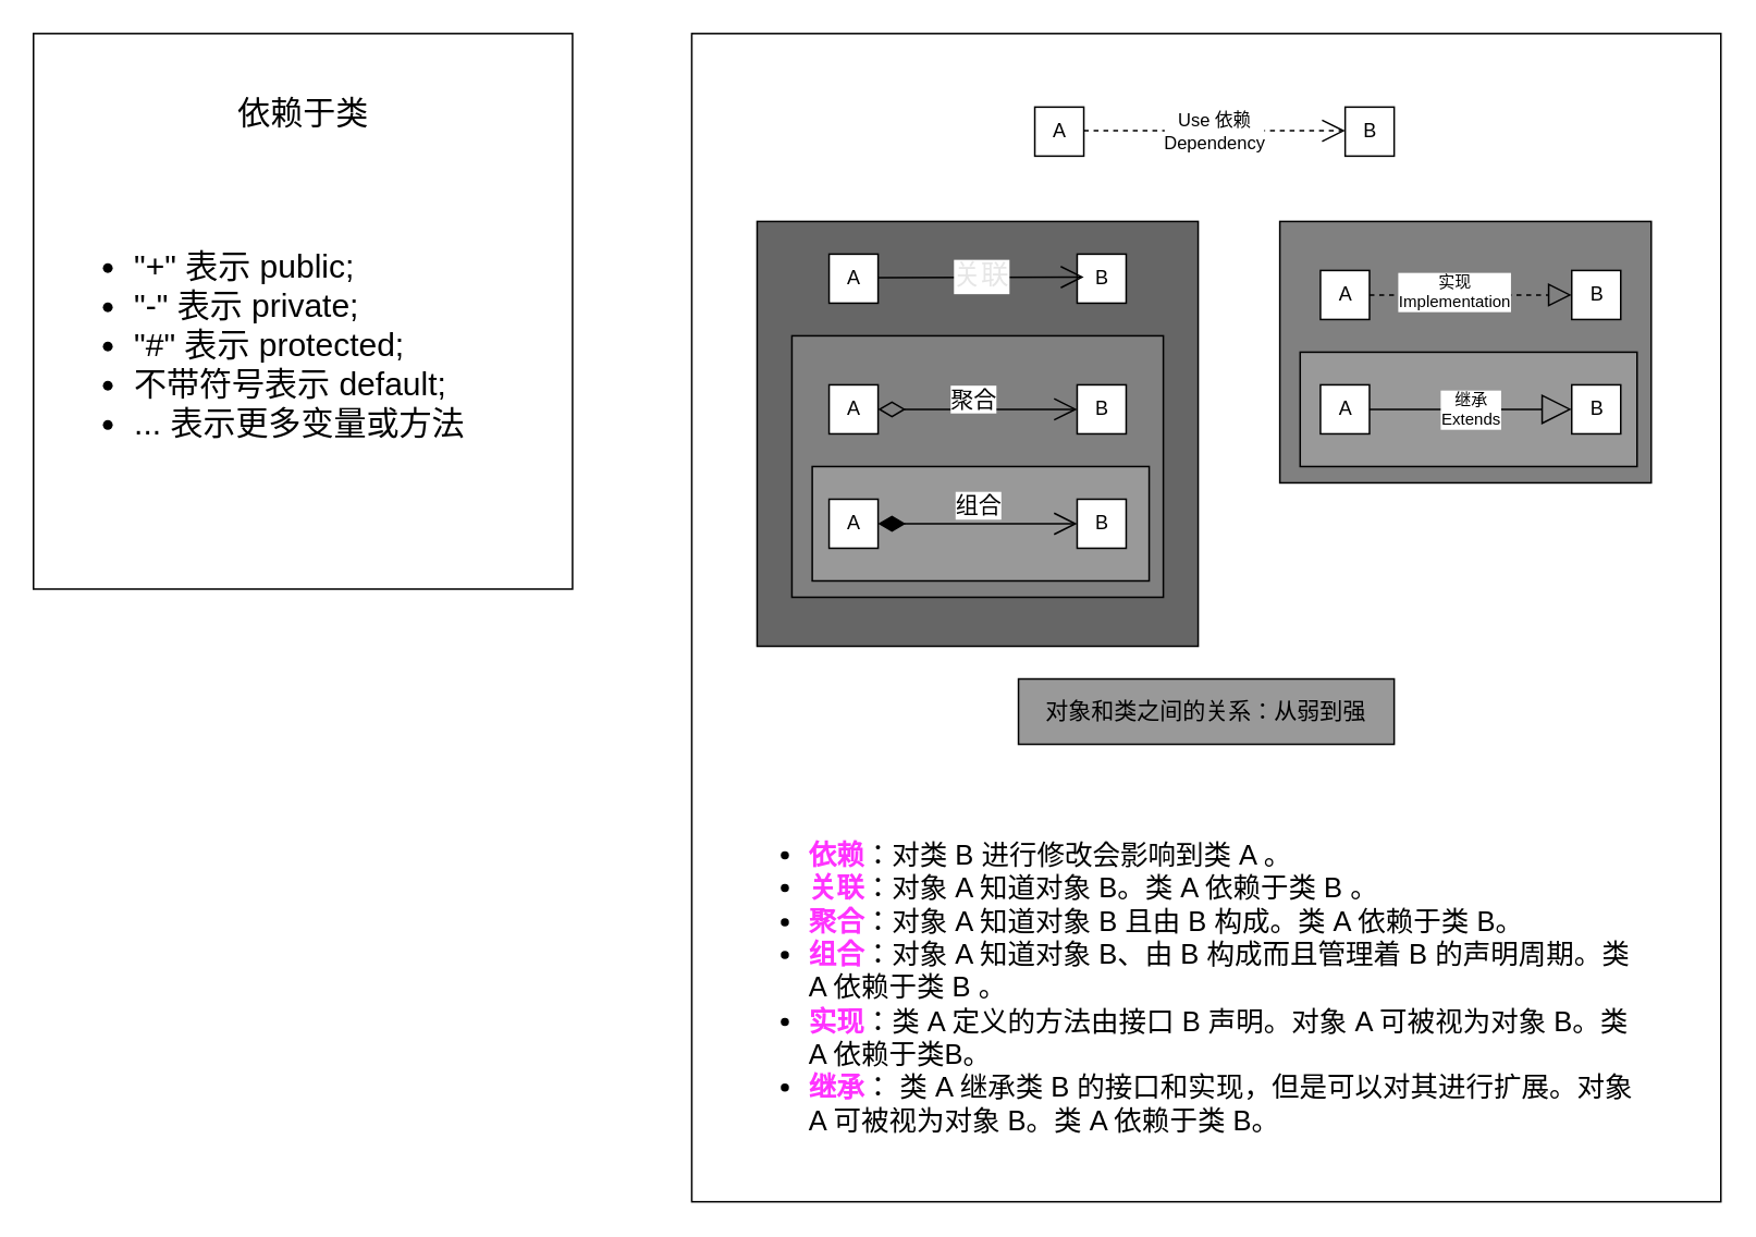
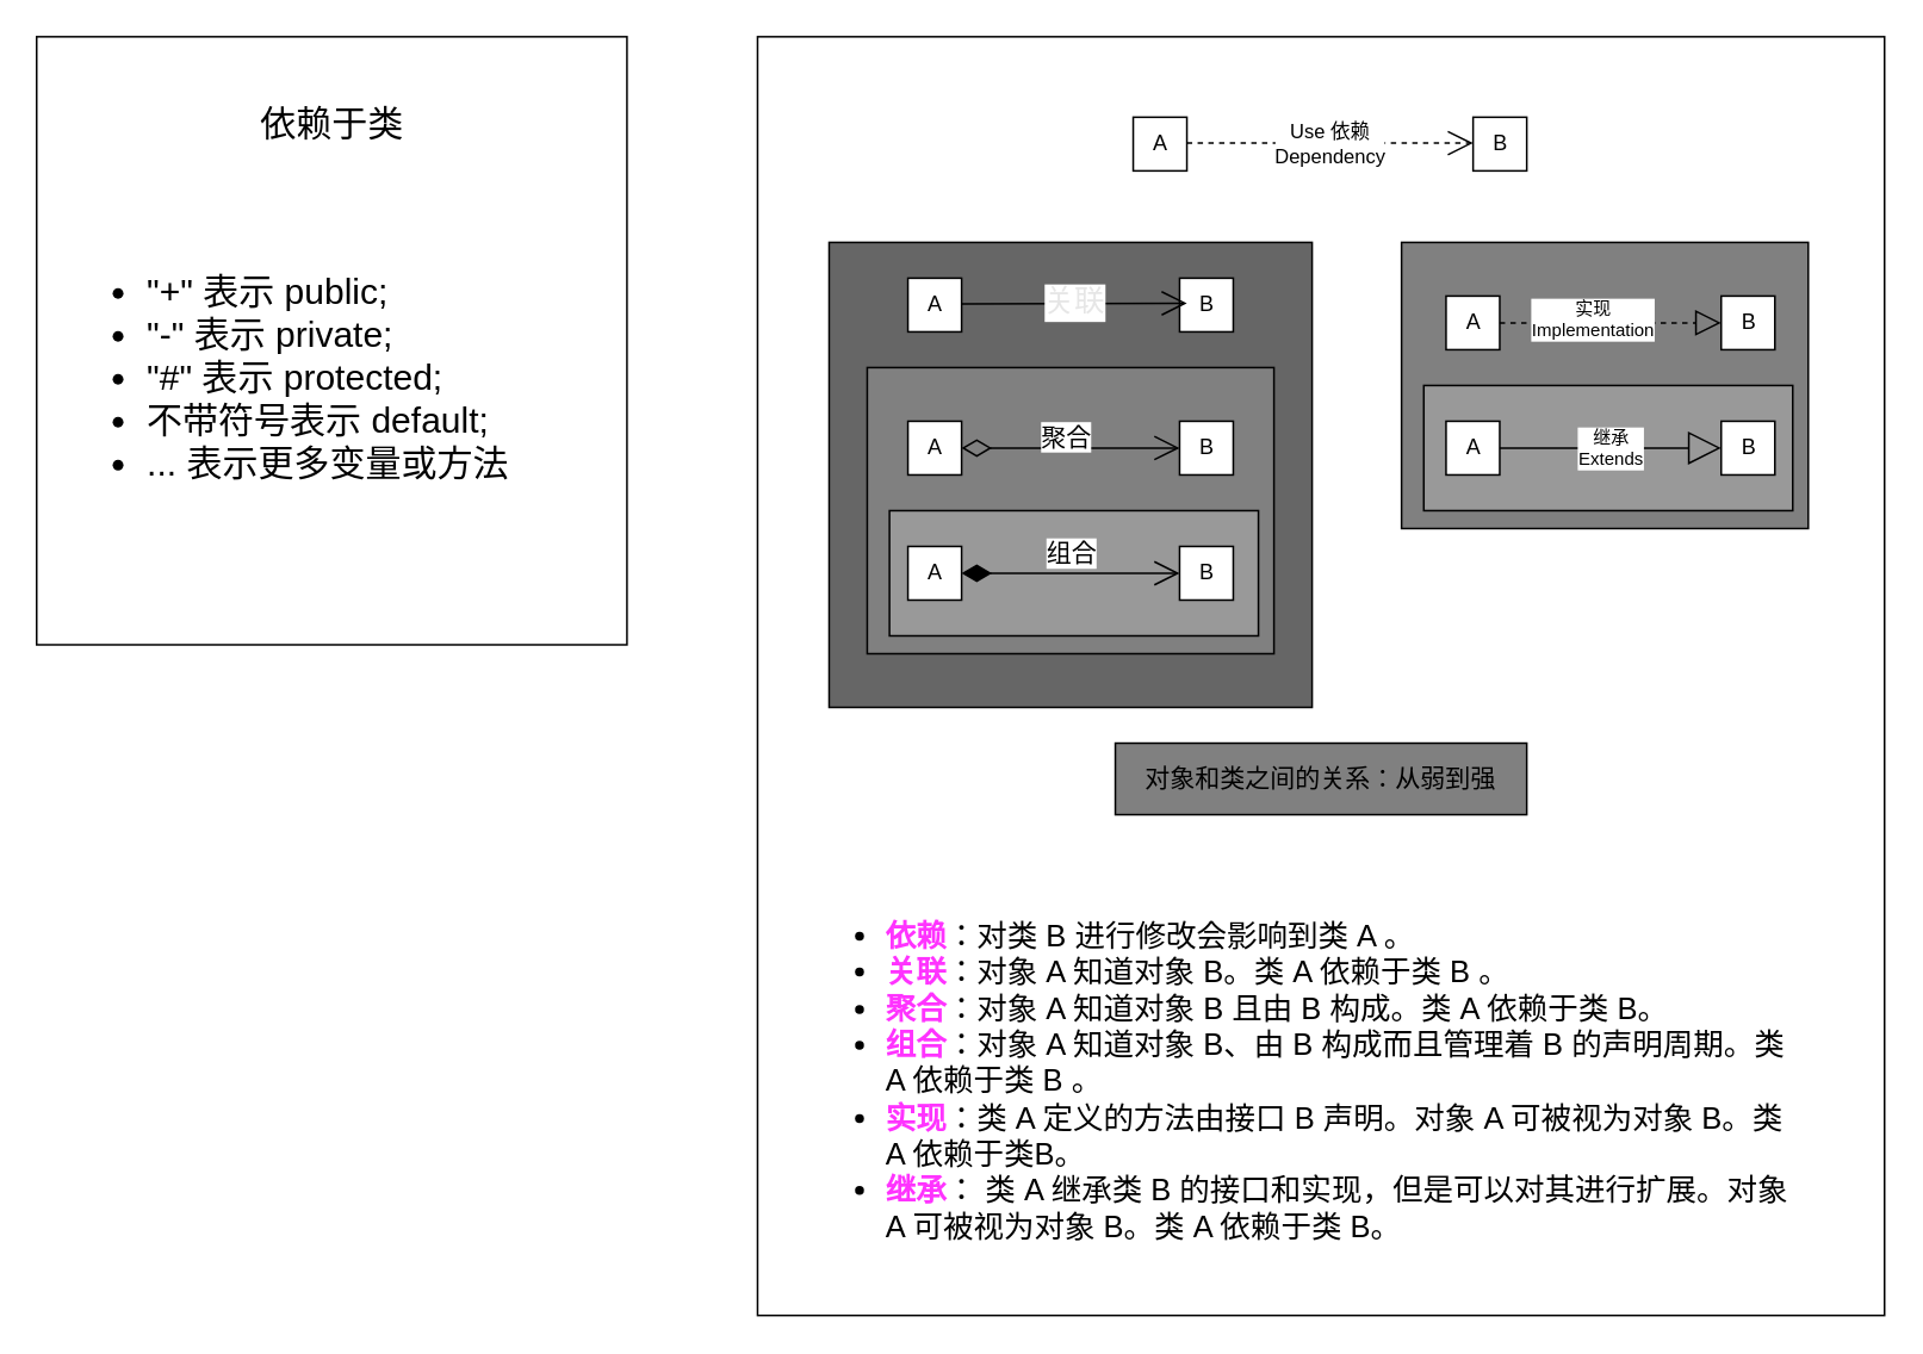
- <mxCell id="28" value="&lt;font style=&quot;font-size: 14px&quot;&gt;对象和类之间的关系：从弱到强&lt;br&gt;&lt;/font&gt;" style="rounded=0;whiteSpace=wrap;html=1;glass=0;fontSize=10;fillColor=#999999;" parent="1" vertex="1"><mxGeometry x="623" y="415" width="230" height="40" as="geometry" /></mxCell>
+ <mxCell id="28" value="&lt;font style=&quot;font-size: 14px&quot;&gt;对象和类之间的关系：从弱到强&lt;br&gt;&lt;/font&gt;" style="rounded=0;whiteSpace=wrap;html=1;glass=0;fontSize=10;fillColor=#808080;" parent="1" vertex="1"><mxGeometry x="623" y="415" width="230" height="40" as="geometry" /></mxCell>
